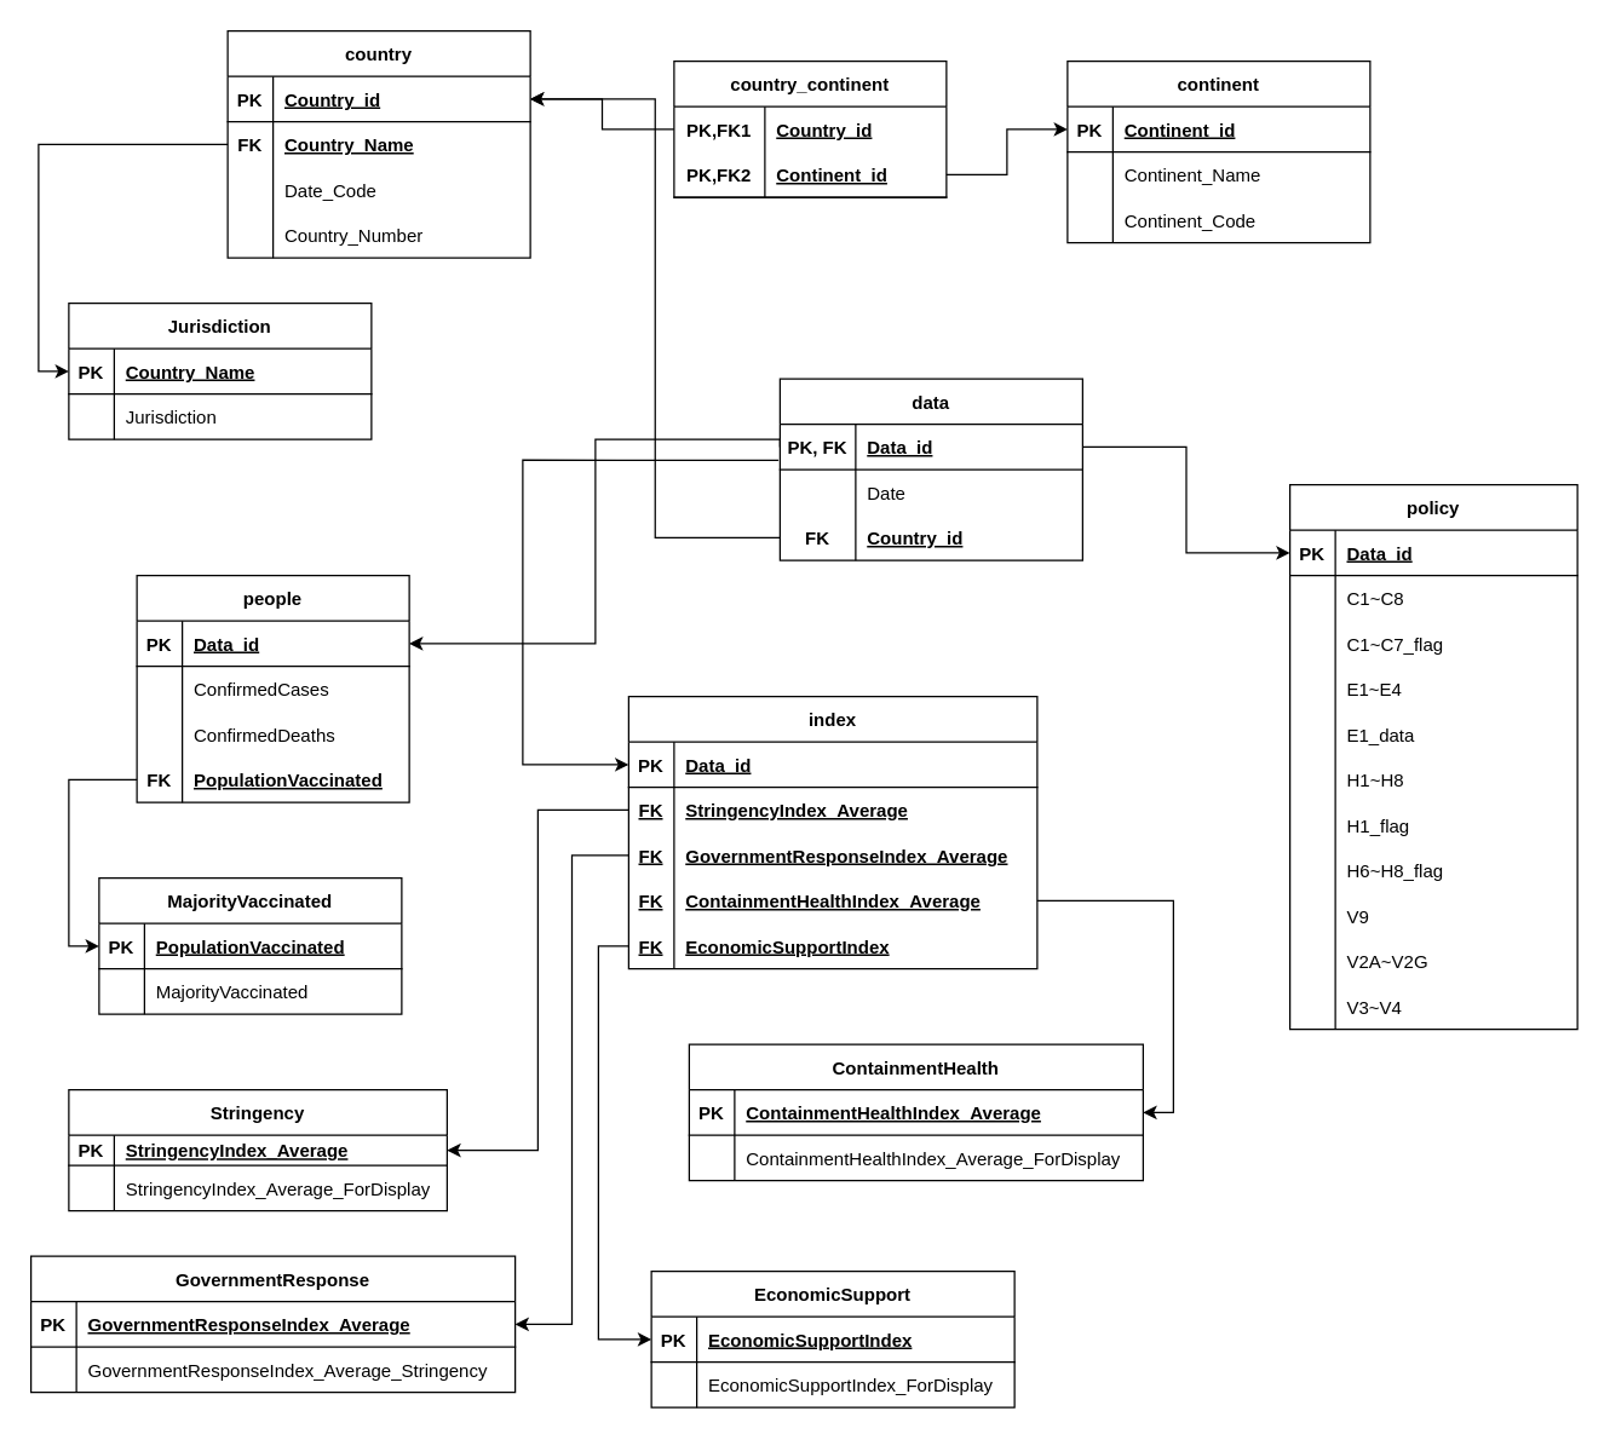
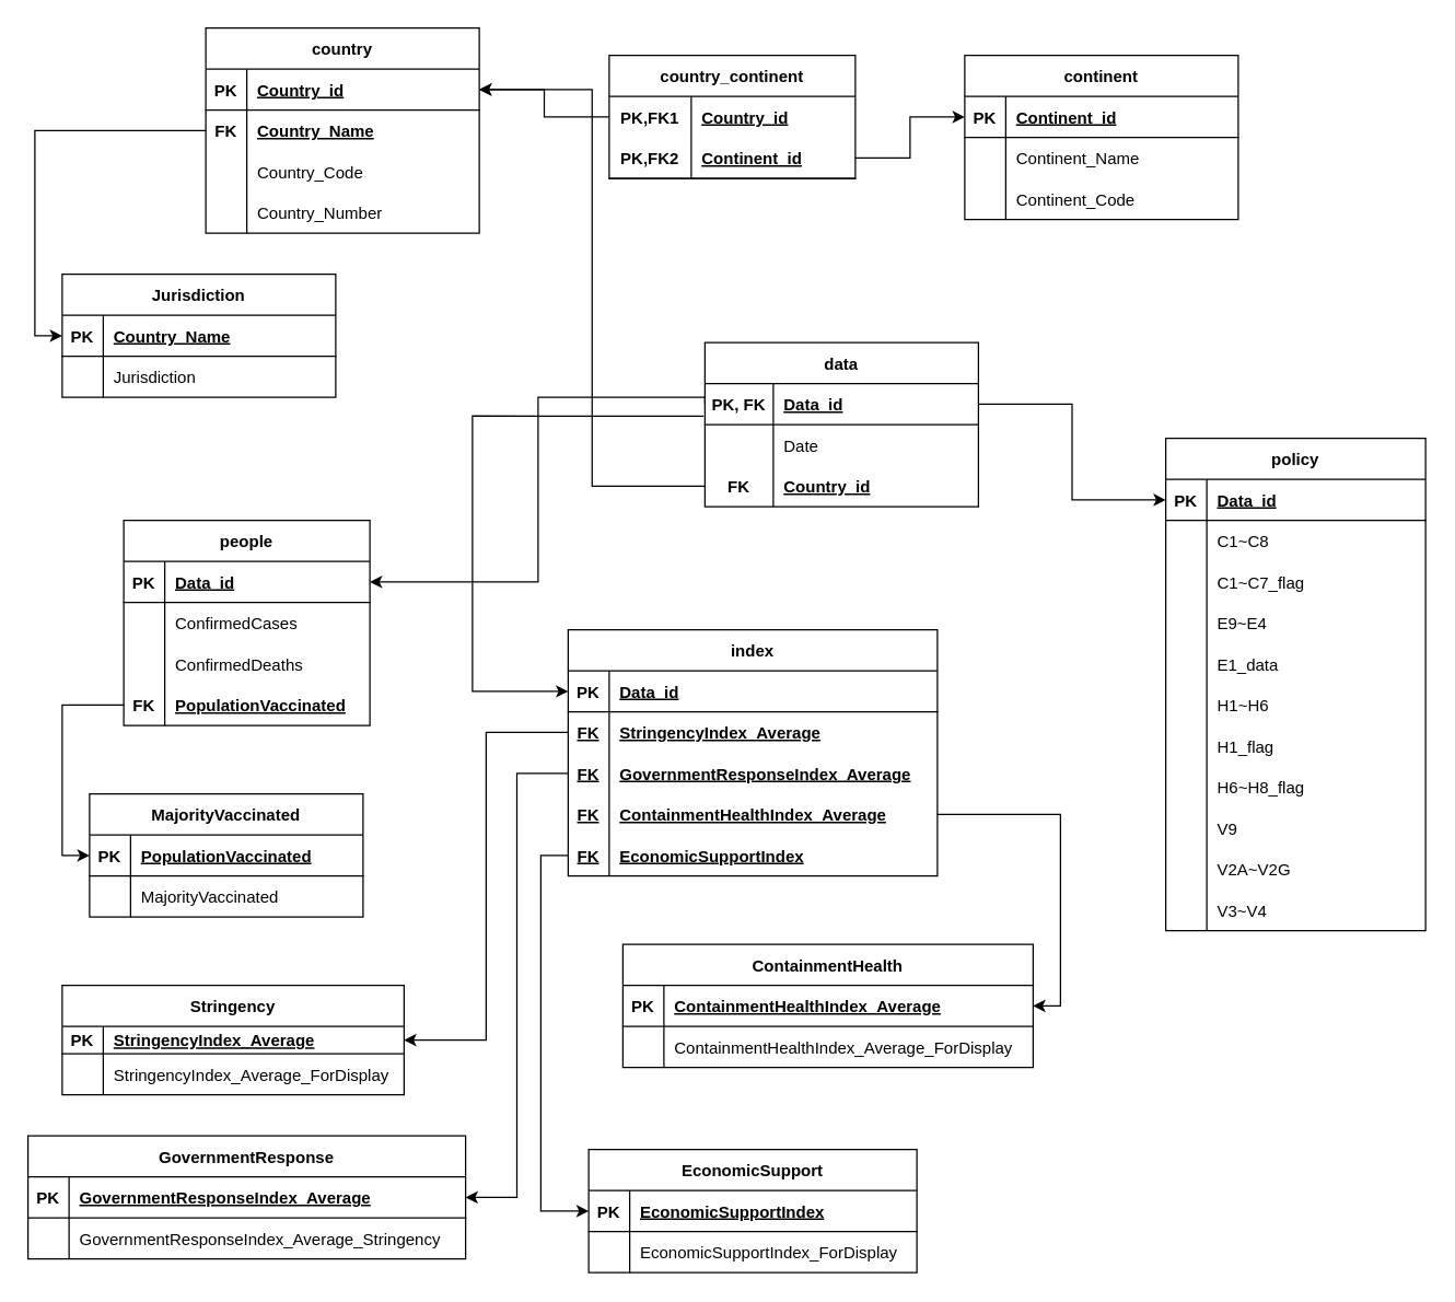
- <mxCell id="11" value="Date_Code" style="shape=partialRectangle;connectable=0;fillColor=none;top=0;left=0;bottom=0;right=0;align=left;spacingLeft=6;overflow=hidden;" vertex="1" parent="9"><mxGeometry x="30" width="170" height="30" as="geometry"><mxRectangle width="170" height="30" as="alternateBounds" /></mxGeometry></mxCell>
+ <mxCell id="11" value="Country_Code" style="shape=partialRectangle;connectable=0;fillColor=none;top=0;left=0;bottom=0;right=0;align=left;spacingLeft=6;overflow=hidden;" vertex="1" parent="9"><mxGeometry x="30" width="170" height="30" as="geometry"><mxRectangle width="170" height="30" as="alternateBounds" /></mxGeometry></mxCell>
- <mxCell id="27" value="E1~E4" style="shape=partialRectangle;connectable=0;fillColor=none;top=0;left=0;bottom=0;right=0;align=left;spacingLeft=6;overflow=hidden;" vertex="1" parent="25"><mxGeometry x="30" width="160" height="30" as="geometry"><mxRectangle width="160" height="30" as="alternateBounds" /></mxGeometry></mxCell>
+ <mxCell id="27" value="E9~E4" style="shape=partialRectangle;connectable=0;fillColor=none;top=0;left=0;bottom=0;right=0;align=left;spacingLeft=6;overflow=hidden;" vertex="1" parent="25"><mxGeometry x="30" width="160" height="30" as="geometry"><mxRectangle width="160" height="30" as="alternateBounds" /></mxGeometry></mxCell>
- <mxCell id="33" value="H1~H8" style="shape=partialRectangle;connectable=0;fillColor=none;top=0;left=0;bottom=0;right=0;align=left;spacingLeft=6;overflow=hidden;" vertex="1" parent="31"><mxGeometry x="30" width="160" height="30" as="geometry"><mxRectangle width="160" height="30" as="alternateBounds" /></mxGeometry></mxCell>
+ <mxCell id="33" value="H1~H6" style="shape=partialRectangle;connectable=0;fillColor=none;top=0;left=0;bottom=0;right=0;align=left;spacingLeft=6;overflow=hidden;" vertex="1" parent="31"><mxGeometry x="30" width="160" height="30" as="geometry"><mxRectangle width="160" height="30" as="alternateBounds" /></mxGeometry></mxCell>
